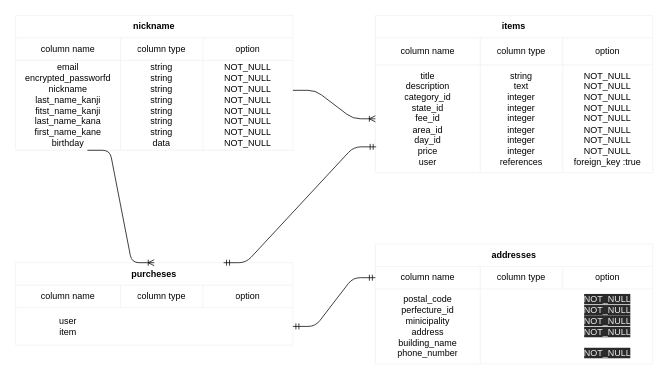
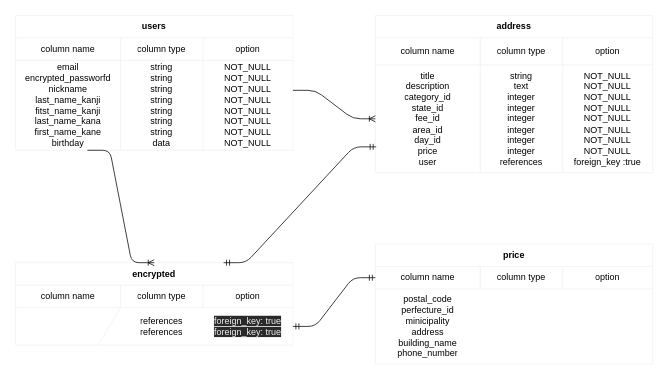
- <mxCell id="2" value="nickname" style="shape=table;html=1;whiteSpace=wrap;startSize=30;container=1;collapsible=0;childLayout=tableLayout;fontStyle=1;align=center;strokeColor=#f0f0f0;" vertex="1" parent="1"><mxGeometry width="370" height="180" as="geometry" x="20" y="20" /></mxCell>
+ <mxCell id="2" value="users" style="shape=table;html=1;whiteSpace=wrap;startSize=30;container=1;collapsible=0;childLayout=tableLayout;fontStyle=1;align=center;strokeColor=#f0f0f0;" vertex="1" parent="1"><mxGeometry width="370" height="180" as="geometry" x="20" y="20" /></mxCell>
- <mxCell id="11" value="items" style="shape=table;html=1;whiteSpace=wrap;startSize=30;container=1;collapsible=0;childLayout=tableLayout;fontStyle=1;align=center;strokeColor=#f0f0f0;" vertex="1" parent="1"><mxGeometry x="500" width="370" height="210" as="geometry" y="20" /></mxCell>
+ <mxCell id="11" value="address" style="shape=table;html=1;whiteSpace=wrap;startSize=30;container=1;collapsible=0;childLayout=tableLayout;fontStyle=1;align=center;strokeColor=#f0f0f0;" vertex="1" parent="1"><mxGeometry x="500" width="370" height="210" as="geometry" y="20" /></mxCell>
- <mxCell id="29" value="addresses" style="shape=table;html=1;whiteSpace=wrap;startSize=30;container=1;collapsible=0;childLayout=tableLayout;fontStyle=1;align=center;strokeColor=#f0f0f0;" vertex="1" parent="1"><mxGeometry x="500" y="325" width="370" height="160" as="geometry" /></mxCell>
+ <mxCell id="29" value="price" style="shape=table;html=1;whiteSpace=wrap;startSize=30;container=1;collapsible=0;childLayout=tableLayout;fontStyle=1;align=center;strokeColor=#f0f0f0;" vertex="1" parent="1"><mxGeometry x="500" y="325" width="370" height="160" as="geometry" /></mxCell>
- <mxCell id="20" value="purcheses" style="shape=table;html=1;whiteSpace=wrap;startSize=30;container=1;collapsible=0;childLayout=tableLayout;fontStyle=1;align=center;strokeColor=#f0f0f0;" vertex="1" parent="1"><mxGeometry y="350" width="370" height="110" as="geometry" x="20" /></mxCell>
+ <mxCell id="20" value="encrypted" style="shape=table;html=1;whiteSpace=wrap;startSize=30;container=1;collapsible=0;childLayout=tableLayout;fontStyle=1;align=center;strokeColor=#f0f0f0;" vertex="1" parent="1"><mxGeometry y="350" width="370" height="110" as="geometry" x="20" /></mxCell>
- <mxCell id="26" value="user&lt;br&gt;item" style="shape=partialRectangle;html=1;whiteSpace=wrap;connectable=0;fillColor=none;top=0;left=0;bottom=0;right=0;overflow=hidden;" vertex="1" parent="25"><mxGeometry width="140" height="50" as="geometry" /></mxCell>
+ <mxCell id="27" value="references&lt;br&gt;references&lt;br&gt;" style="shape=partialRectangle;html=1;whiteSpace=wrap;connectable=0;fillColor=none;top=0;left=0;bottom=0;right=0;overflow=hidden;" vertex="1" parent="25"><mxGeometry x="140" width="110" height="50" as="geometry" /></mxCell>
+ <mxCell id="28" value="&lt;span style=&quot;color: rgb(240 , 240 , 240) ; font-family: &amp;#34;helvetica&amp;#34; ; font-size: 12px ; font-style: normal ; font-weight: 400 ; letter-spacing: normal ; text-align: center ; text-indent: 0px ; text-transform: none ; word-spacing: 0px ; background-color: rgb(42 , 42 , 42) ; display: inline ; float: none&quot;&gt;foreign_key: true&lt;br&gt;&lt;span style=&quot;font-family: &amp;#34;helvetica&amp;#34;&quot;&gt;foreign_key: true&lt;/span&gt;&lt;br&gt;&lt;/span&gt;" style="shape=partialRectangle;html=1;whiteSpace=wrap;connectable=0;fillColor=none;top=0;left=0;bottom=0;right=0;overflow=hidden;" vertex="1" parent="25"><mxGeometry x="250" width="120" height="50" as="geometry" /></mxCell>
- <mxCell id="36" value="&lt;span style=&quot;color: rgb(240 , 240 , 240) ; font-family: &amp;#34;helvetica&amp;#34; ; font-size: 12px ; font-style: normal ; font-weight: 400 ; letter-spacing: normal ; text-align: center ; text-indent: 0px ; text-transform: none ; word-spacing: 0px ; background-color: rgb(42 , 42 , 42) ; display: inline ; float: none&quot;&gt;NOT_NULL&lt;br&gt;NOT_NULL&lt;br&gt;NOT_NULL&lt;br&gt;NOT_NULL&lt;br&gt;&lt;br&gt;NOT_NULL&lt;br&gt;&lt;/span&gt;" style="shape=partialRectangle;html=1;whiteSpace=wrap;connectable=0;fillColor=none;top=0;left=0;bottom=0;right=0;overflow=hidden;" vertex="1" parent="34"><mxGeometry x="250" width="120" height="100" as="geometry" /></mxCell>
